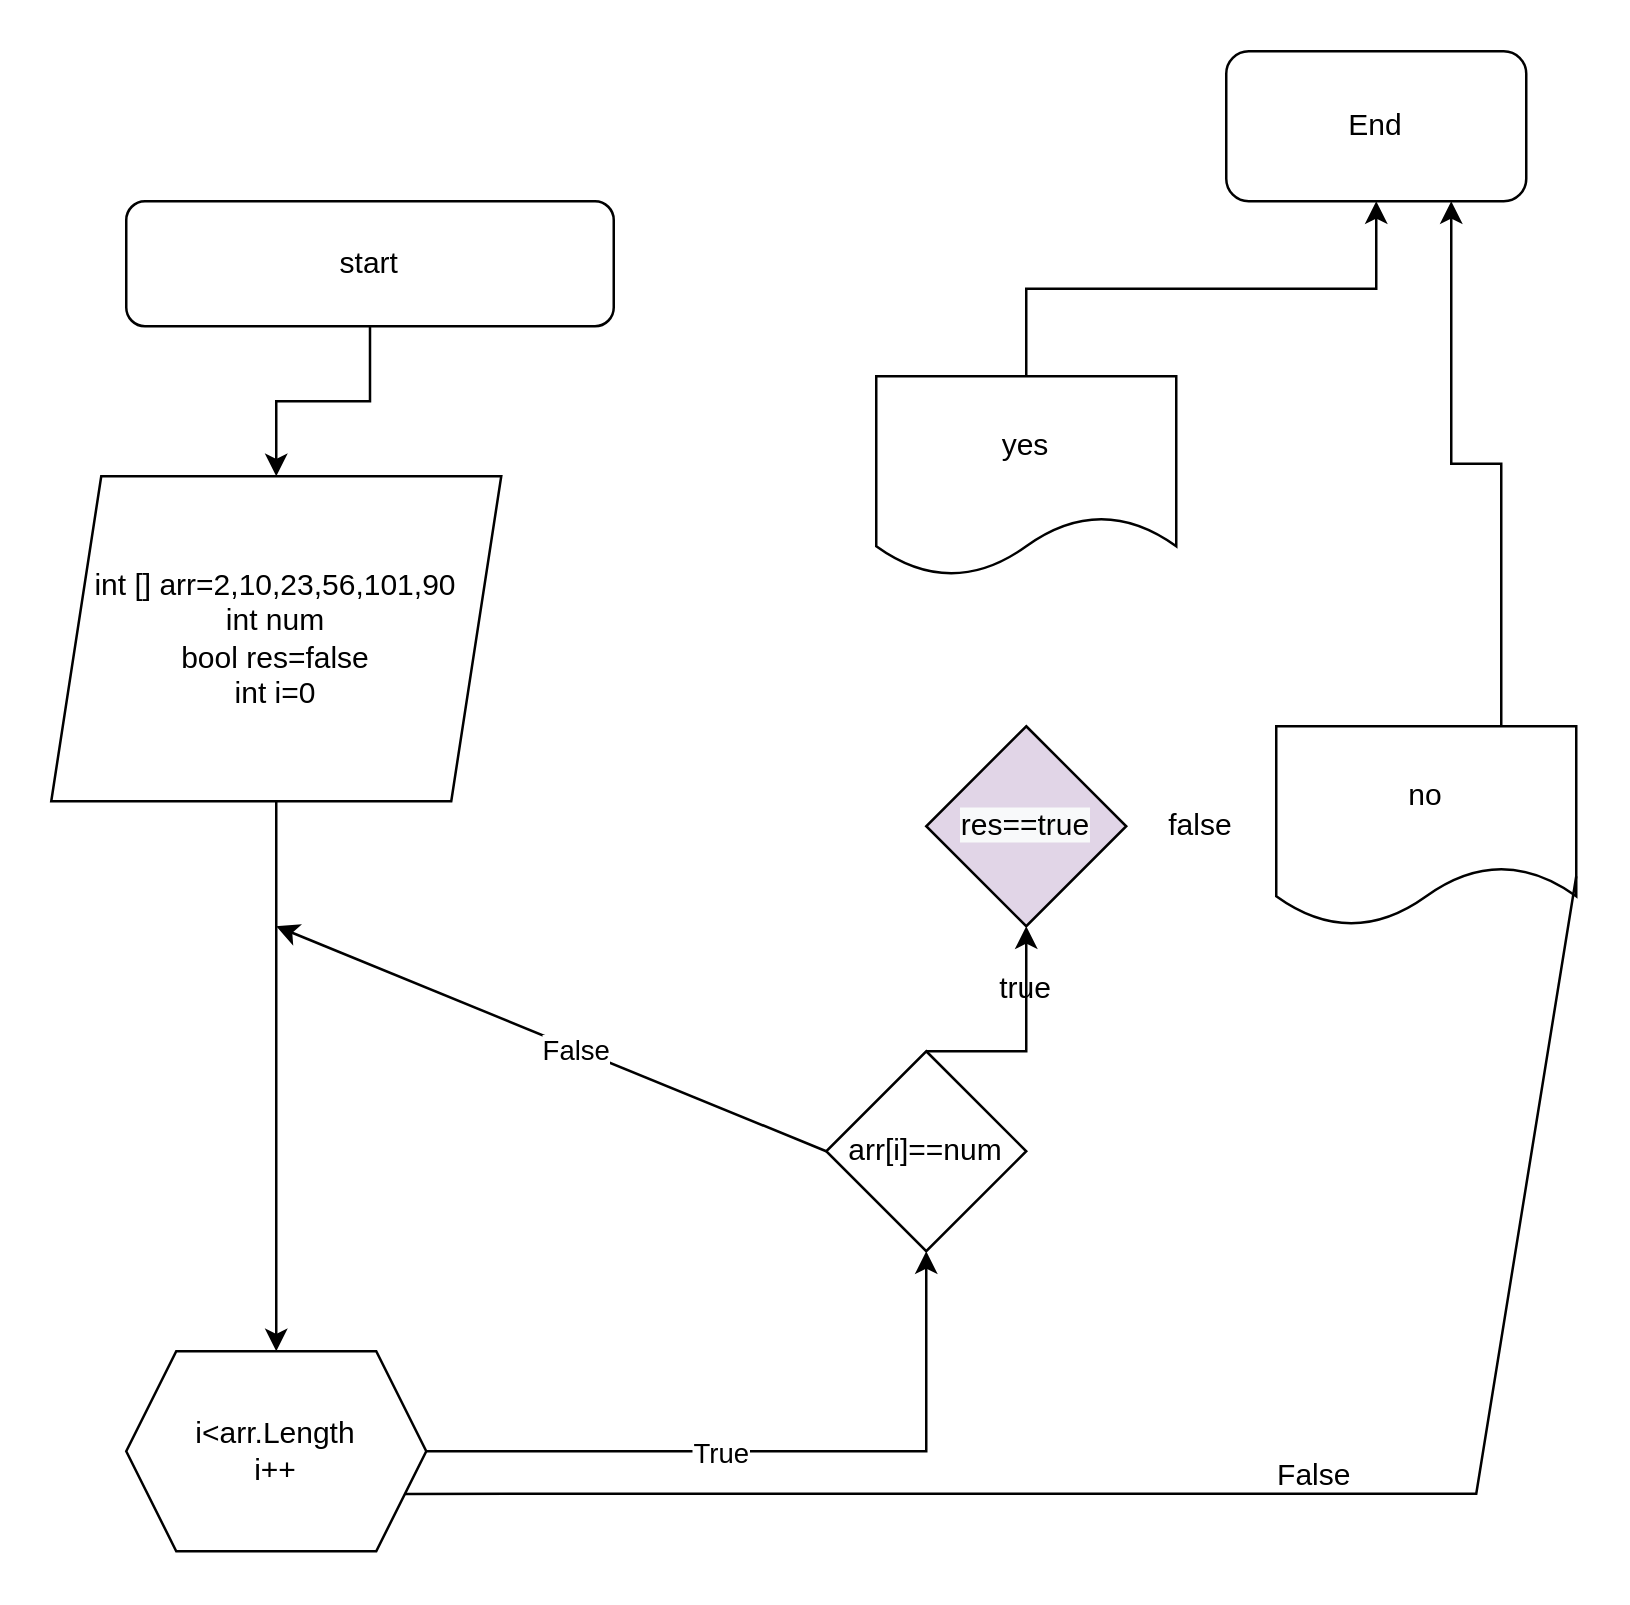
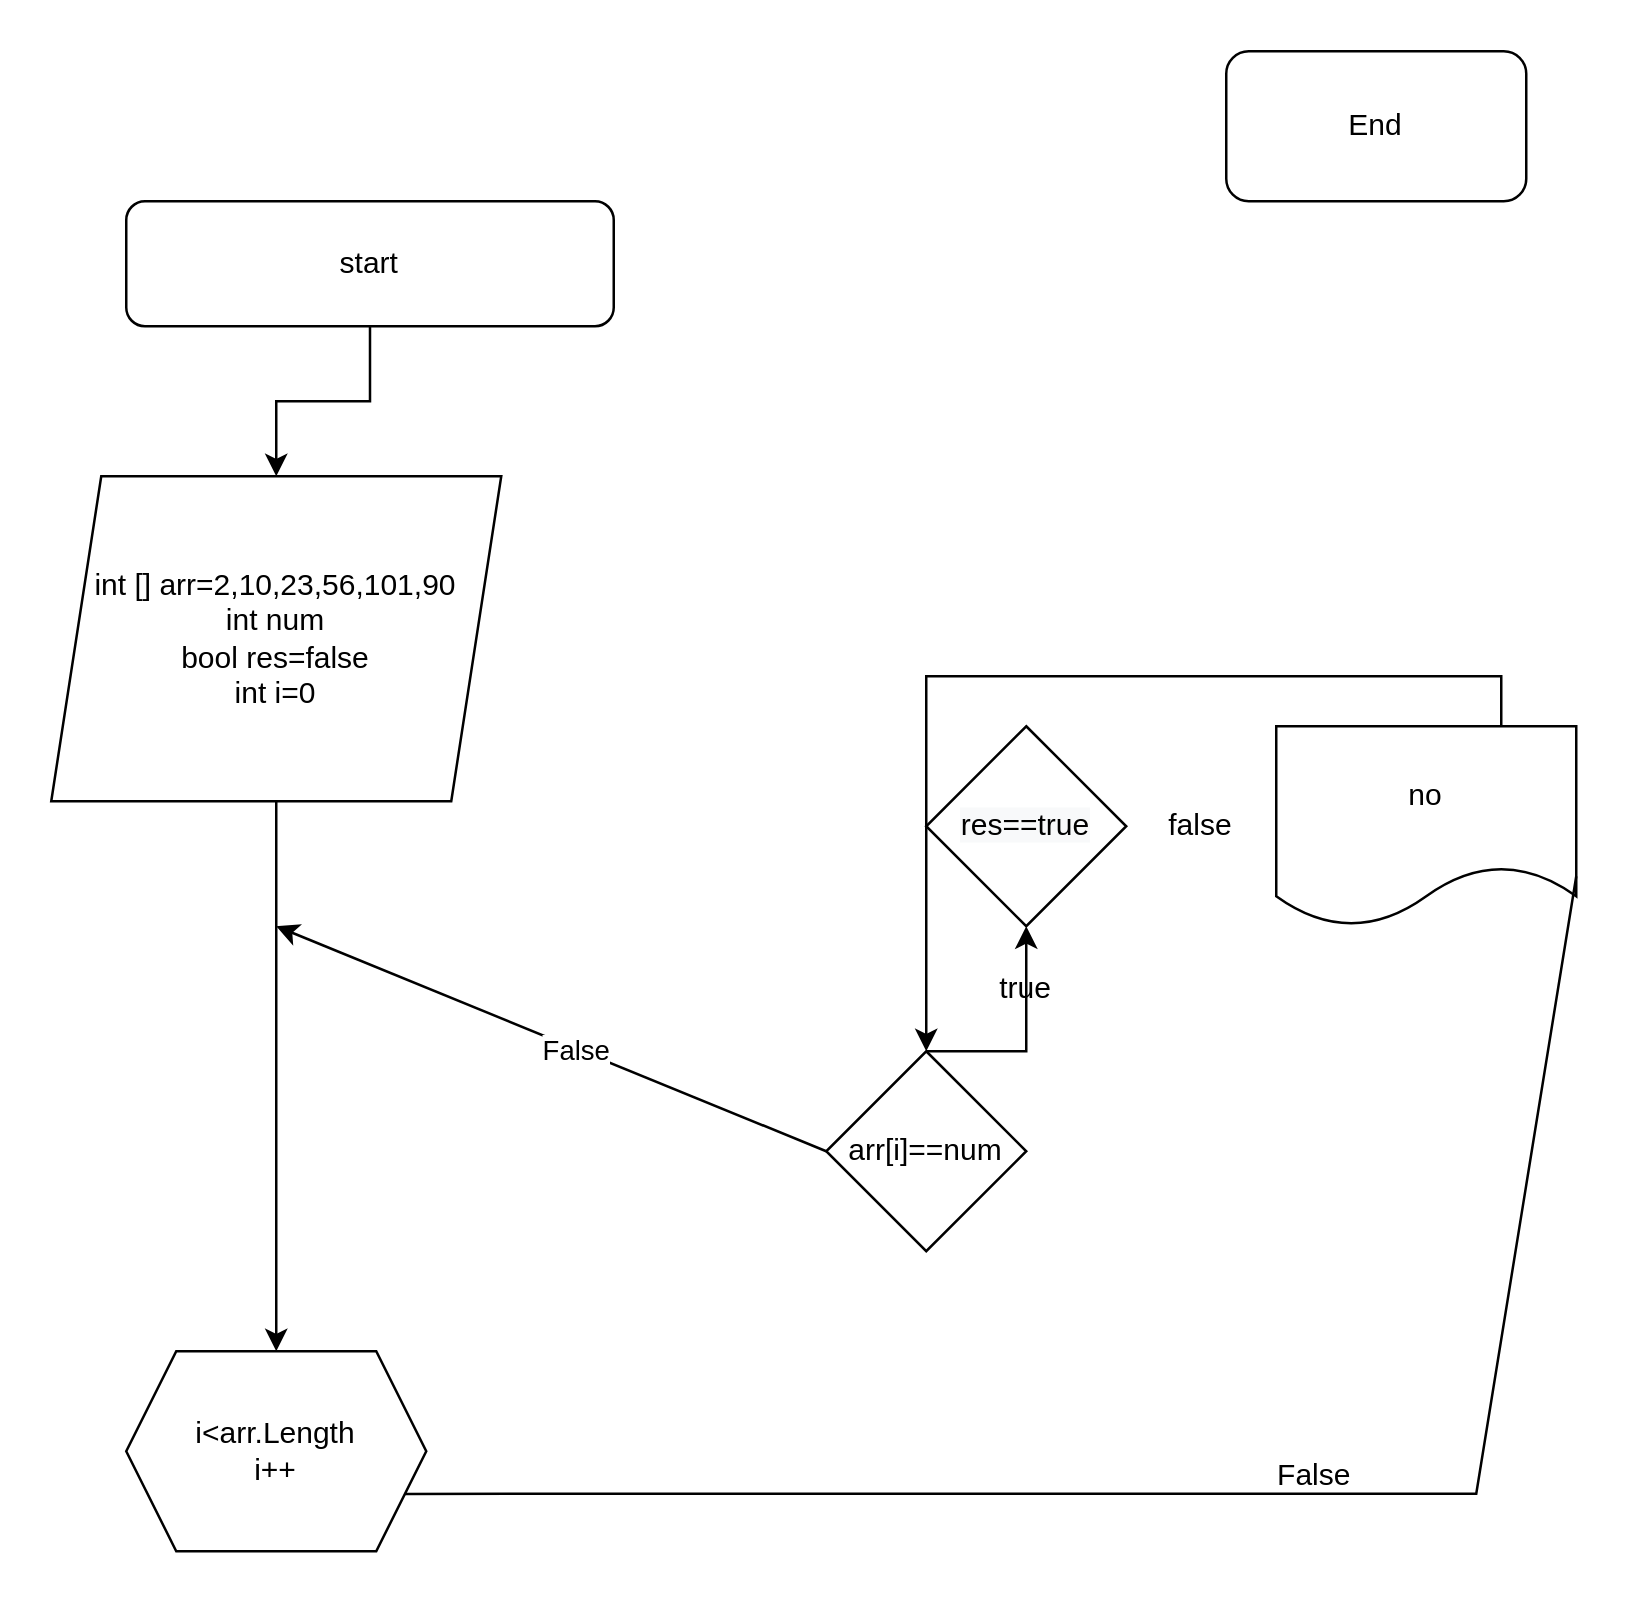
- <mxCell id="15" style="edgeStyle=orthogonalEdgeStyle;rounded=0;orthogonalLoop=1;jettySize=auto;html=1;exitX=0.5;exitY=0;exitDx=0;exitDy=0;" parent="1" source="16" target="22" edge="1"><mxGeometry relative="1" as="geometry" /></mxCell>
- <mxCell id="17" style="edgeStyle=orthogonalEdgeStyle;rounded=0;orthogonalLoop=1;jettySize=auto;html=1;exitX=0.75;exitY=0;exitDx=0;exitDy=0;entryX=0.75;entryY=1;entryDx=0;entryDy=0;" parent="1" source="18" target="22" edge="1"><mxGeometry relative="1" as="geometry" /></mxCell>
+ <mxCell id="17" style="edgeStyle=orthogonalEdgeStyle;rounded=0;orthogonalLoop=1;jettySize=auto;html=1;exitX=0.75;exitY=0;exitDx=0;exitDy=0;" parent="1" source="18" target="7" edge="1"><mxGeometry relative="1" as="geometry" /></mxCell>
- <mxCell id="16" value="yes" style="shape=document;whiteSpace=wrap;html=1;boundedLbl=1;" parent="1" vertex="1"><mxGeometry x="350" y="150" width="120" height="80" as="geometry" /></mxCell>
- <mxCell id="14" value="&lt;span style=&quot;color: rgb(0 , 0 , 0) ; font-family: &amp;#34;helvetica&amp;#34; ; font-size: 12px ; font-style: normal ; font-weight: 400 ; letter-spacing: normal ; text-align: center ; text-indent: 0px ; text-transform: none ; word-spacing: 0px ; background-color: rgb(248 , 249 , 250) ; display: inline ; float: none&quot;&gt;res==true&lt;/span&gt;" style="rhombus;whiteSpace=wrap;html=1;fillColor=#e1d5e7;" parent="1" vertex="1"><mxGeometry x="370" y="290" width="80" height="80" as="geometry" /></mxCell>
+ <mxCell id="14" value="&lt;span style=&quot;color: rgb(0 , 0 , 0) ; font-family: &amp;#34;helvetica&amp;#34; ; font-size: 12px ; font-style: normal ; font-weight: 400 ; letter-spacing: normal ; text-align: center ; text-indent: 0px ; text-transform: none ; word-spacing: 0px ; background-color: rgb(248 , 249 , 250) ; display: inline ; float: none&quot;&gt;res==true&lt;/span&gt;" style="rhombus;whiteSpace=wrap;html=1;" parent="1" vertex="1"><mxGeometry x="370" y="290" width="80" height="80" as="geometry" /></mxCell>
- <mxCell id="8" style="edgeStyle=orthogonalEdgeStyle;rounded=0;orthogonalLoop=1;jettySize=auto;html=1;entryX=0.5;entryY=1;entryDx=0;entryDy=0;" parent="1" source="10" target="7" edge="1"><mxGeometry relative="1" as="geometry" /></mxCell>
- <mxCell id="9" value="True" style="edgeLabel;html=1;align=center;verticalAlign=middle;resizable=0;points=[];" parent="8" vertex="1" connectable="0"><mxGeometry x="-0.163" relative="1" as="geometry"><mxPoint as="offset" /></mxGeometry></mxCell>
